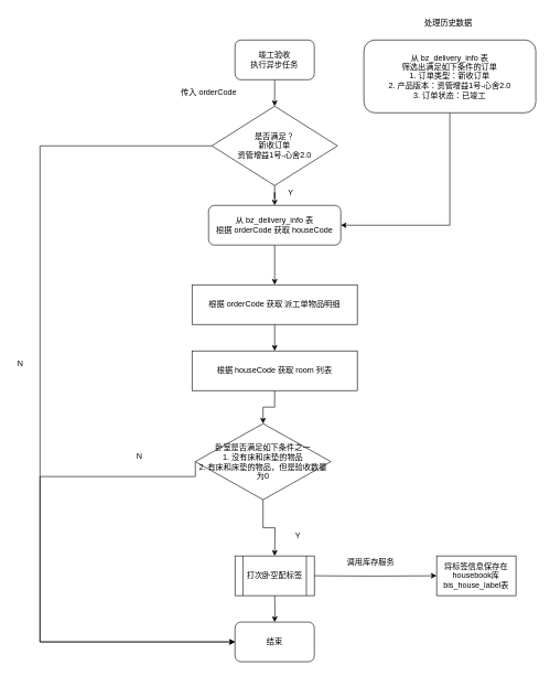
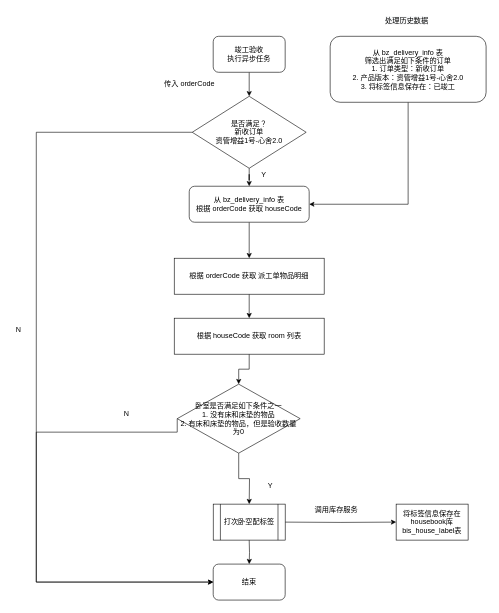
- <mxCell id="5" value="从 bz_delivery_info 表&lt;br&gt;筛选出满足如下条件的订单&lt;br&gt;1. 订单类型：新收订单&lt;br&gt;2. 产品版本：&lt;span style=&quot;text-align: start;&quot;&gt;资管增益1号-心舍2.0&lt;br&gt;3. 订单状态：已竣工&lt;br&gt;&lt;/span&gt;" style="rounded=1;whiteSpace=wrap;html=1;" parent="1" vertex="1"><mxGeometry x="550" y="60" width="260" height="110" as="geometry" /></mxCell>
+ <mxCell id="5" value="从 bz_delivery_info 表&lt;br&gt;筛选出满足如下条件的订单&lt;br&gt;1. 订单类型：新收订单&lt;br&gt;2. 产品版本：&lt;span style=&quot;text-align: start;&quot;&gt;资管增益1号-心舍2.0&lt;br&gt;3. 将标签信息保存在：已竣工&lt;br&gt;&lt;/span&gt;" style="rounded=1;whiteSpace=wrap;html=1;" parent="1" vertex="1"><mxGeometry x="550" y="60" width="260" height="110" as="geometry" /></mxCell>
